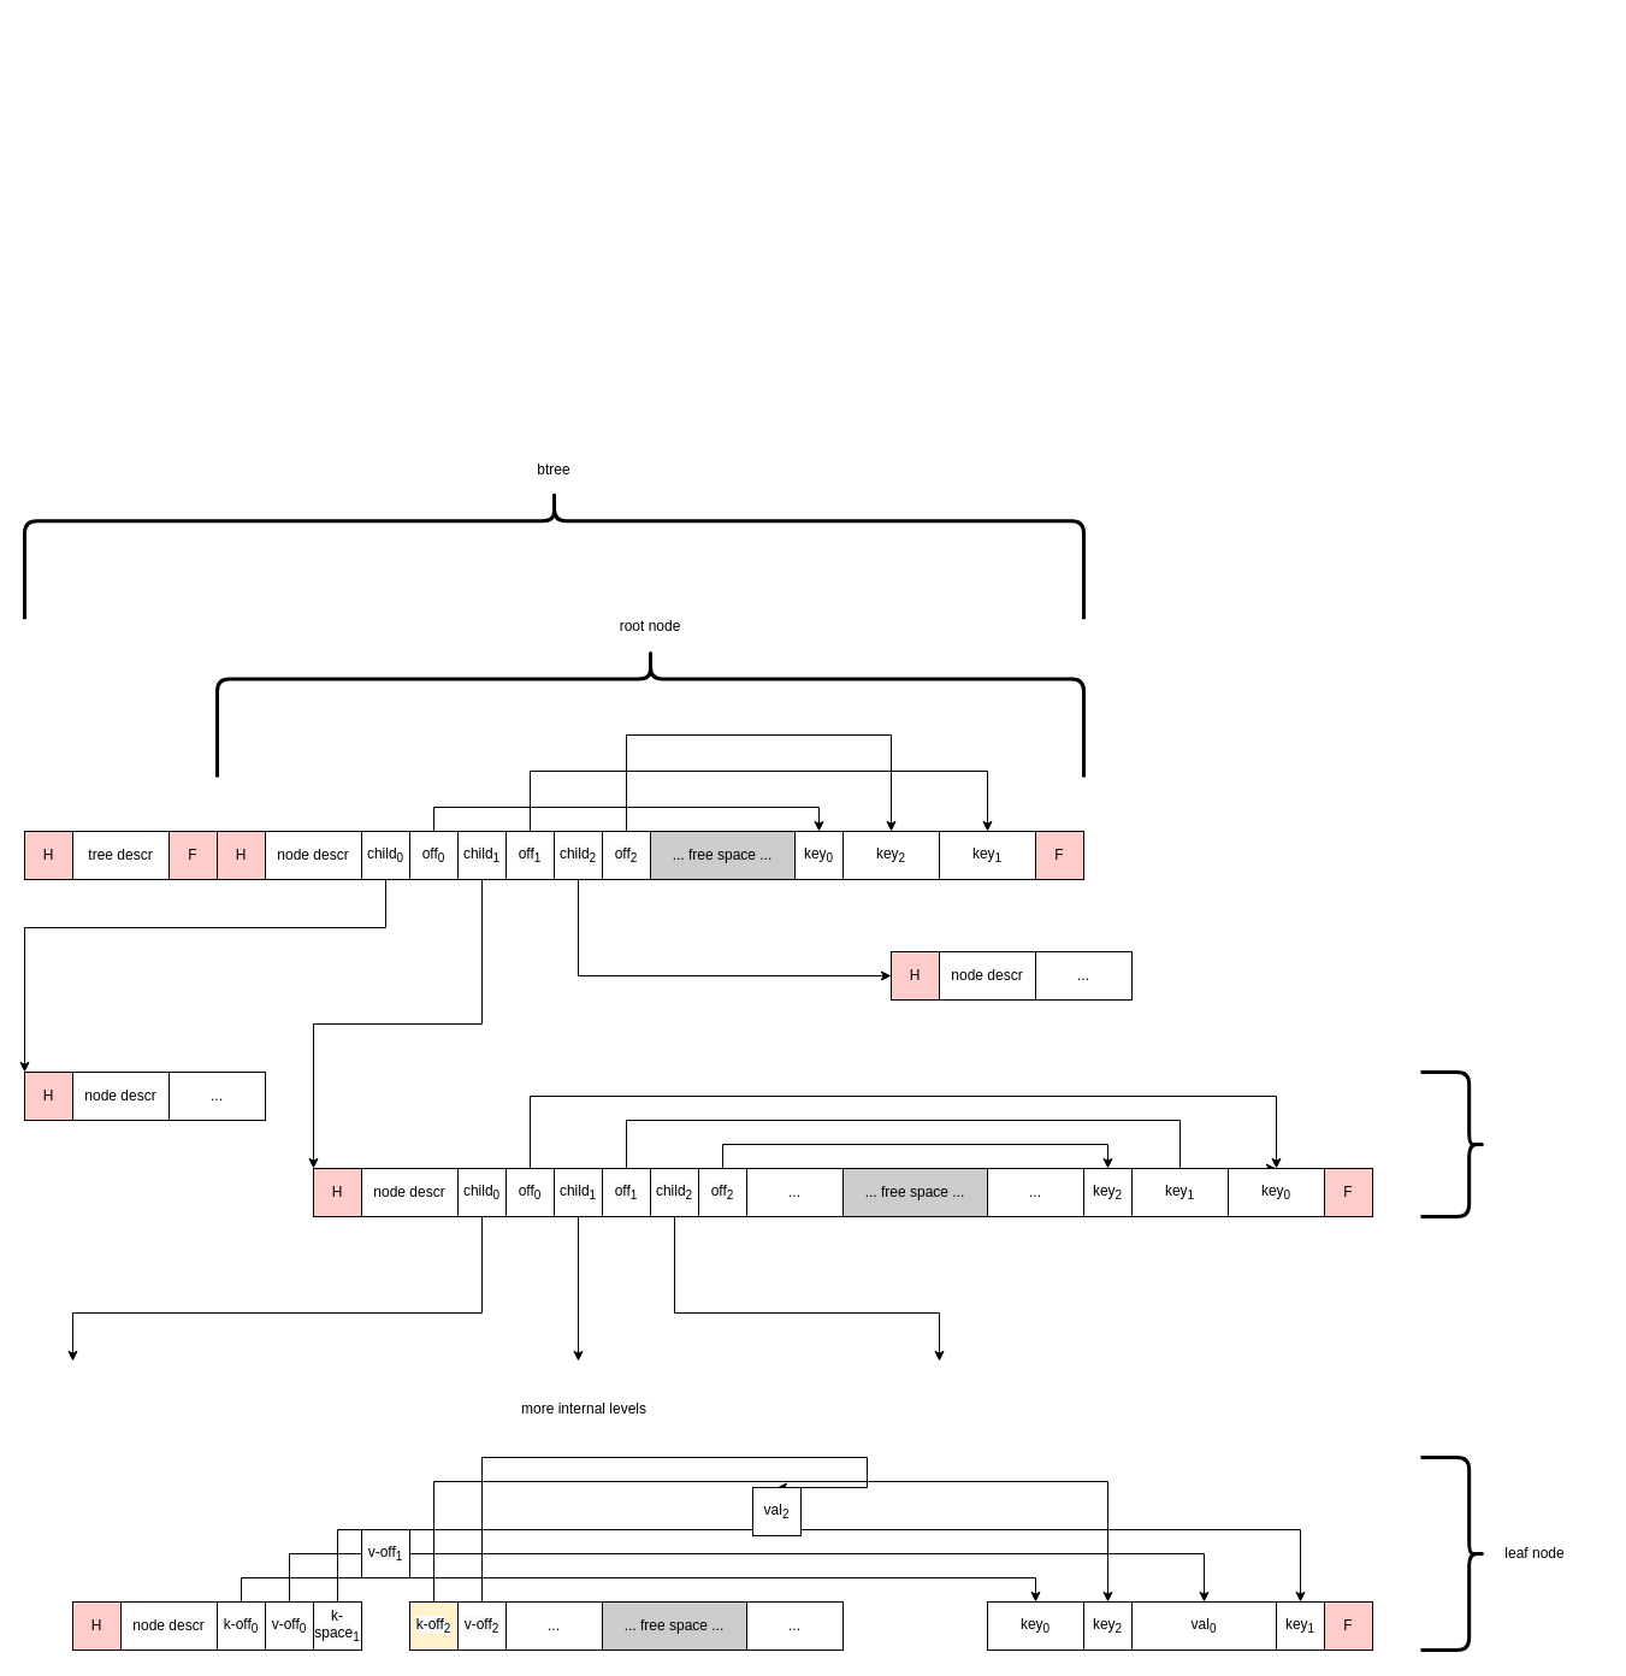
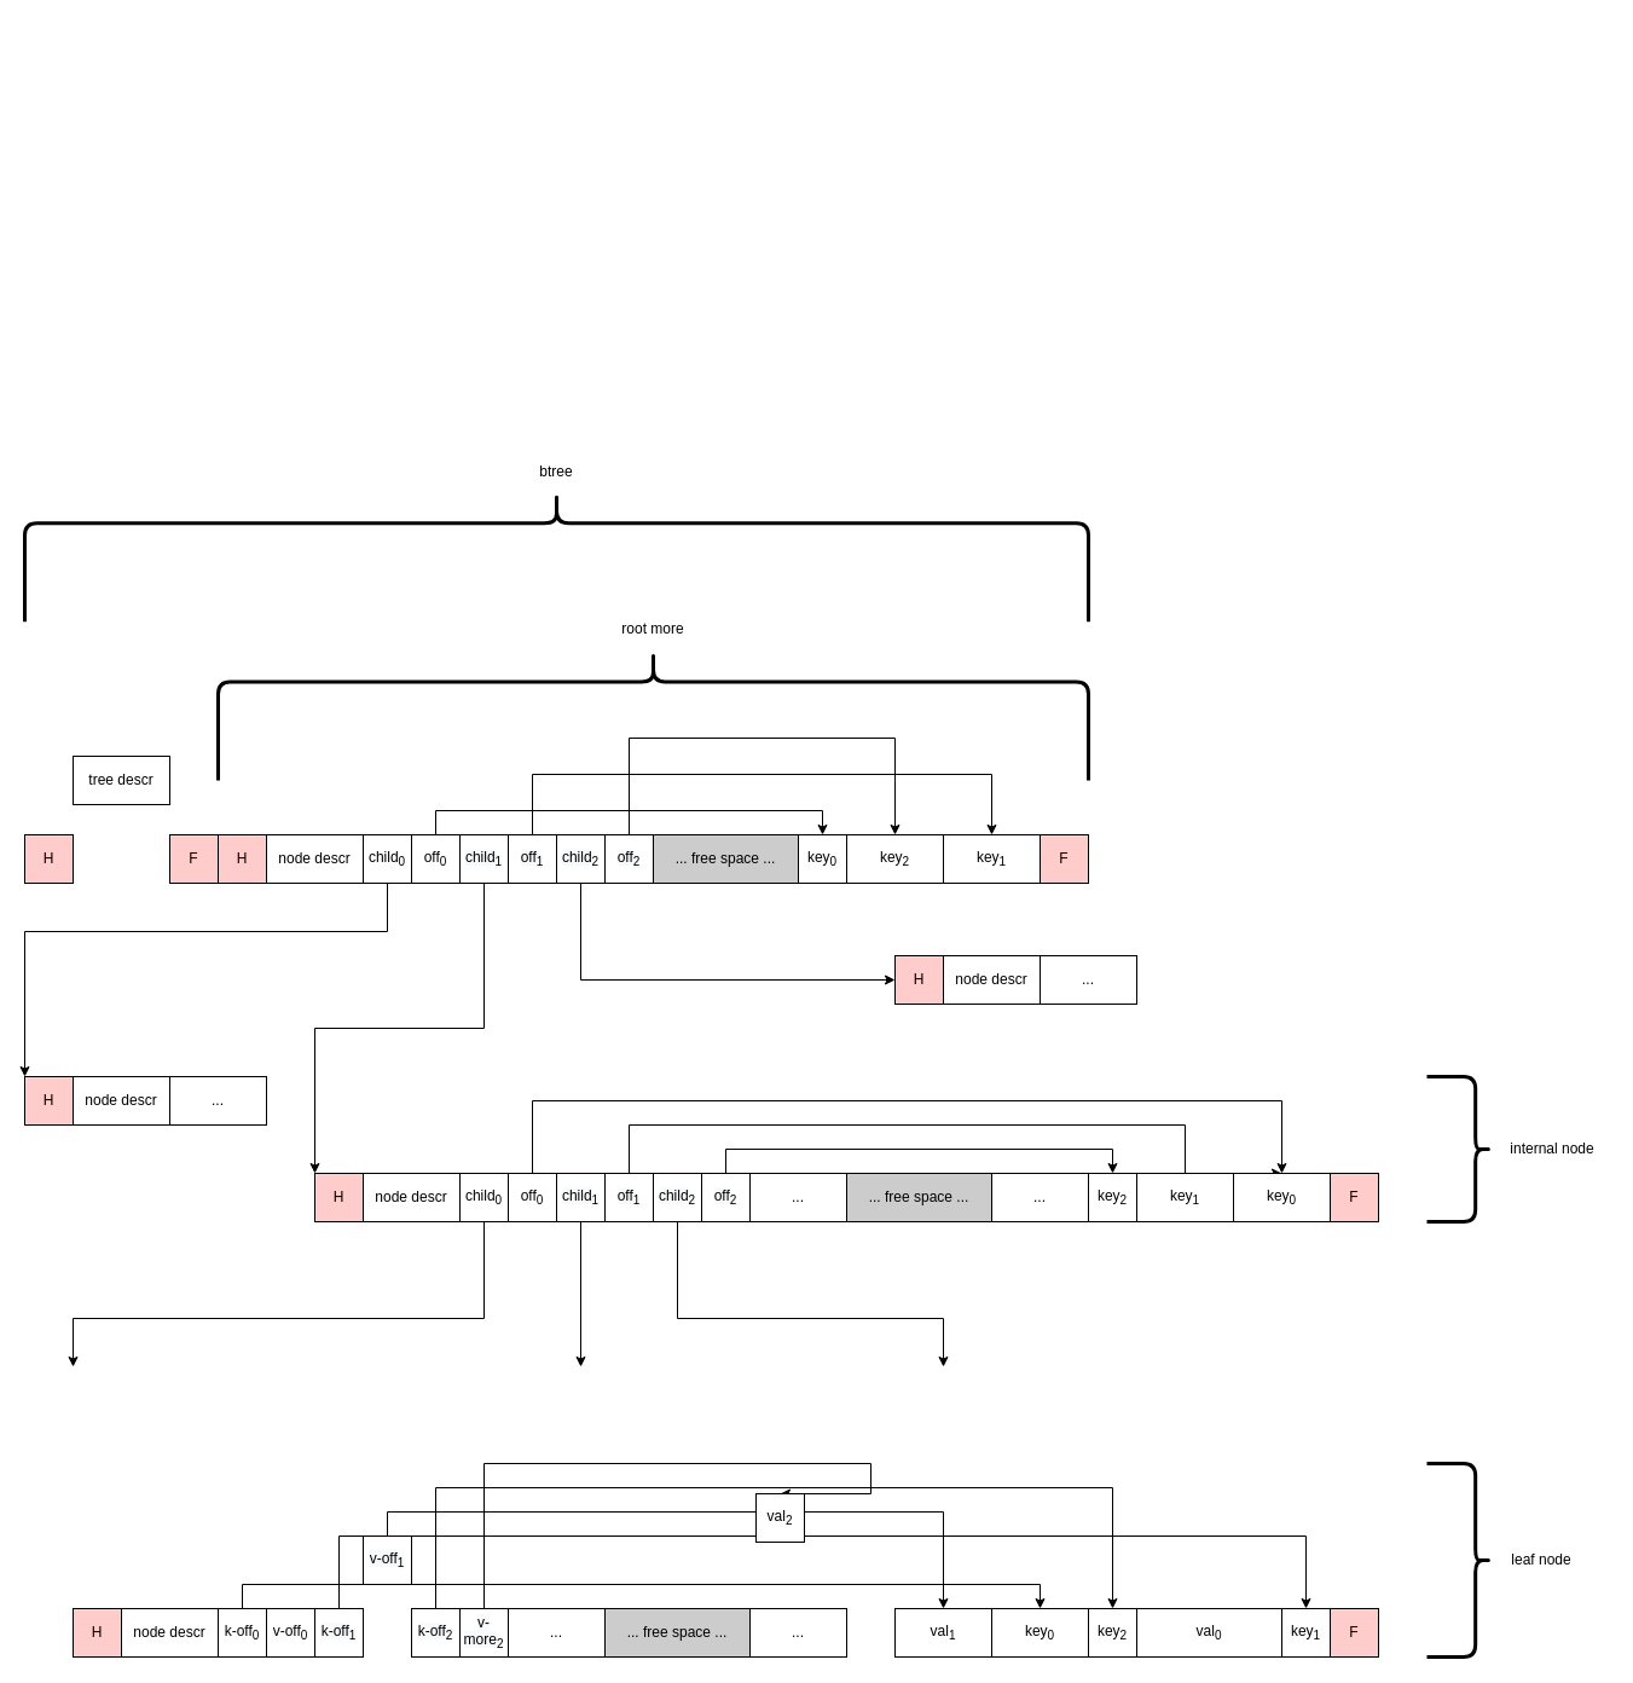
- <mxCell id="49" value="root node" style="text;html=1;strokeColor=none;fillColor=none;align=center;verticalAlign=middle;whiteSpace=wrap;rounded=0;" vertex="1" parent="1"><mxGeometry x="510" y="510" width="60" height="20" as="geometry" /></mxCell>
+ <mxCell id="49" value="root more" style="text;html=1;strokeColor=none;fillColor=none;align=center;verticalAlign=middle;whiteSpace=wrap;rounded=0;" vertex="1" parent="1"><mxGeometry x="510" y="510" width="60" height="20" as="geometry" /></mxCell>
- <mxCell id="3" value="tree descr" style="rounded=0;whiteSpace=wrap;html=1;fillColor=#FFFFFF;" vertex="1" parent="1"><mxGeometry x="60" y="690" width="80" height="40" as="geometry" /></mxCell>
+ <mxCell id="3" value="tree descr" style="rounded=0;whiteSpace=wrap;html=1;fillColor=#FFFFFF;" vertex="1" parent="1"><mxGeometry x="60" y="625" width="80" height="40" as="geometry" /></mxCell>
+ <mxCell id="53" value="internal node" style="text;html=1;strokeColor=none;fillColor=none;align=center;verticalAlign=middle;whiteSpace=wrap;rounded=0;" vertex="1" parent="1"><mxGeometry x="1238.5" y="940" width="90" height="20" as="geometry" /></mxCell>
- <mxCell id="57" value="more internal levels" style="text;html=1;strokeColor=none;fillColor=none;align=center;verticalAlign=middle;whiteSpace=wrap;rounded=0;" vertex="1" parent="1"><mxGeometry x="350" y="1160" width="270" height="20" as="geometry" /></mxCell>
+ <mxCell id="66" style="edgeStyle=orthogonalEdgeStyle;rounded=0;orthogonalLoop=1;jettySize=auto;html=1;exitX=0.5;exitY=0;exitDx=0;exitDy=0;entryX=0.5;entryY=0;entryDx=0;entryDy=0;" edge="1" parent="1" source="67" target="75"><mxGeometry relative="1" as="geometry"><Array as="points"><mxPoint x="320" y="1250" /><mxPoint x="780" y="1250" /></Array></mxGeometry></mxCell>
- <mxCell id="62" style="edgeStyle=orthogonalEdgeStyle;rounded=0;orthogonalLoop=1;jettySize=auto;html=1;exitX=0.5;exitY=0;exitDx=0;exitDy=0;entryX=0.5;entryY=0;entryDx=0;entryDy=0;" edge="1" parent="1" source="63" target="78"><mxGeometry relative="1" as="geometry"><Array as="points"><mxPoint x="240" y="1290" /><mxPoint x="1000" y="1290" /></Array></mxGeometry></mxCell>
- <mxCell id="65" value="&lt;span style=&quot;color: rgb(0 , 0 , 0) ; font-family: &amp;#34;helvetica&amp;#34; ; font-size: 12px ; font-style: normal ; font-weight: 400 ; letter-spacing: normal ; text-align: center ; text-indent: 0px ; text-transform: none ; word-spacing: 0px ; background-color: rgb(248 , 249 , 250) ; display: inline ; float: none&quot;&gt;k-space&lt;/span&gt;&lt;sub style=&quot;color: rgb(0 , 0 , 0) ; font-family: &amp;#34;helvetica&amp;#34; ; font-style: normal ; font-weight: 400 ; letter-spacing: normal ; text-align: center ; text-indent: 0px ; text-transform: none ; word-spacing: 0px ; background-color: rgb(248 , 249 , 250)&quot;&gt;1&lt;/sub&gt;" style="rounded=0;whiteSpace=wrap;html=1;fillColor=#FFFFFF;" vertex="1" parent="1"><mxGeometry x="260" y="1330" width="40" height="40" as="geometry" /></mxCell>
+ <mxCell id="65" value="&lt;span style=&quot;color: rgb(0 , 0 , 0) ; font-family: &amp;#34;helvetica&amp;#34; ; font-size: 12px ; font-style: normal ; font-weight: 400 ; letter-spacing: normal ; text-align: center ; text-indent: 0px ; text-transform: none ; word-spacing: 0px ; background-color: rgb(248 , 249 , 250) ; display: inline ; float: none&quot;&gt;k-off&lt;/span&gt;&lt;sub style=&quot;color: rgb(0 , 0 , 0) ; font-family: &amp;#34;helvetica&amp;#34; ; font-style: normal ; font-weight: 400 ; letter-spacing: normal ; text-align: center ; text-indent: 0px ; text-transform: none ; word-spacing: 0px ; background-color: rgb(248 , 249 , 250)&quot;&gt;1&lt;/sub&gt;" style="rounded=0;whiteSpace=wrap;html=1;fillColor=#FFFFFF;" vertex="1" parent="1"><mxGeometry x="260" y="1330" width="40" height="40" as="geometry" /></mxCell>
- <mxCell id="69" value="&lt;span style=&quot;color: rgb(0 , 0 , 0) ; font-family: &amp;#34;helvetica&amp;#34; ; font-size: 12px ; font-style: normal ; font-weight: 400 ; letter-spacing: normal ; text-align: center ; text-indent: 0px ; text-transform: none ; word-spacing: 0px ; background-color: rgb(248 , 249 , 250) ; display: inline ; float: none&quot;&gt;k-off&lt;/span&gt;&lt;sub style=&quot;color: rgb(0 , 0 , 0) ; font-family: &amp;#34;helvetica&amp;#34; ; font-style: normal ; font-weight: 400 ; letter-spacing: normal ; text-align: center ; text-indent: 0px ; text-transform: none ; word-spacing: 0px ; background-color: rgb(248 , 249 , 250)&quot;&gt;2&lt;/sub&gt;" style="rounded=0;whiteSpace=wrap;html=1;fillColor=#fff2cc;" vertex="1" parent="1"><mxGeometry x="340" y="1330" width="40" height="40" as="geometry" /></mxCell>
+ <mxCell id="69" value="&lt;span style=&quot;color: rgb(0 , 0 , 0) ; font-family: &amp;#34;helvetica&amp;#34; ; font-size: 12px ; font-style: normal ; font-weight: 400 ; letter-spacing: normal ; text-align: center ; text-indent: 0px ; text-transform: none ; word-spacing: 0px ; background-color: rgb(248 , 249 , 250) ; display: inline ; float: none&quot;&gt;k-off&lt;/span&gt;&lt;sub style=&quot;color: rgb(0 , 0 , 0) ; font-family: &amp;#34;helvetica&amp;#34; ; font-style: normal ; font-weight: 400 ; letter-spacing: normal ; text-align: center ; text-indent: 0px ; text-transform: none ; word-spacing: 0px ; background-color: rgb(248 , 249 , 250)&quot;&gt;2&lt;/sub&gt;" style="rounded=0;whiteSpace=wrap;html=1;fillColor=#FFFFFF;" vertex="1" parent="1"><mxGeometry x="340" y="1330" width="40" height="40" as="geometry" /></mxCell>
- <mxCell id="71" value="&lt;span style=&quot;color: rgb(0 , 0 , 0) ; font-family: &amp;#34;helvetica&amp;#34; ; font-size: 12px ; font-style: normal ; font-weight: 400 ; letter-spacing: normal ; text-align: center ; text-indent: 0px ; text-transform: none ; word-spacing: 0px ; background-color: rgb(248 , 249 , 250) ; display: inline ; float: none&quot;&gt;v-off&lt;/span&gt;&lt;sub style=&quot;color: rgb(0 , 0 , 0) ; font-family: &amp;#34;helvetica&amp;#34; ; font-style: normal ; font-weight: 400 ; letter-spacing: normal ; text-align: center ; text-indent: 0px ; text-transform: none ; word-spacing: 0px ; background-color: rgb(248 , 249 , 250)&quot;&gt;2&lt;/sub&gt;" style="rounded=0;whiteSpace=wrap;html=1;fillColor=#FFFFFF;" vertex="1" parent="1"><mxGeometry x="380" y="1330" width="40" height="40" as="geometry" /></mxCell>
+ <mxCell id="71" value="&lt;span style=&quot;color: rgb(0 , 0 , 0) ; font-family: &amp;#34;helvetica&amp;#34; ; font-size: 12px ; font-style: normal ; font-weight: 400 ; letter-spacing: normal ; text-align: center ; text-indent: 0px ; text-transform: none ; word-spacing: 0px ; background-color: rgb(248 , 249 , 250) ; display: inline ; float: none&quot;&gt;v-more&lt;/span&gt;&lt;sub style=&quot;color: rgb(0 , 0 , 0) ; font-family: &amp;#34;helvetica&amp;#34; ; font-style: normal ; font-weight: 400 ; letter-spacing: normal ; text-align: center ; text-indent: 0px ; text-transform: none ; word-spacing: 0px ; background-color: rgb(248 , 249 , 250)&quot;&gt;2&lt;/sub&gt;" style="rounded=0;whiteSpace=wrap;html=1;fillColor=#FFFFFF;" vertex="1" parent="1"><mxGeometry x="380" y="1330" width="40" height="40" as="geometry" /></mxCell>
+ <mxCell id="75" value="val&lt;sub&gt;1&lt;/sub&gt;" style="rounded=0;whiteSpace=wrap;html=1;fillColor=#FFFFFF;" vertex="1" parent="1"><mxGeometry x="740" y="1330" width="80" height="40" as="geometry" /></mxCell>
